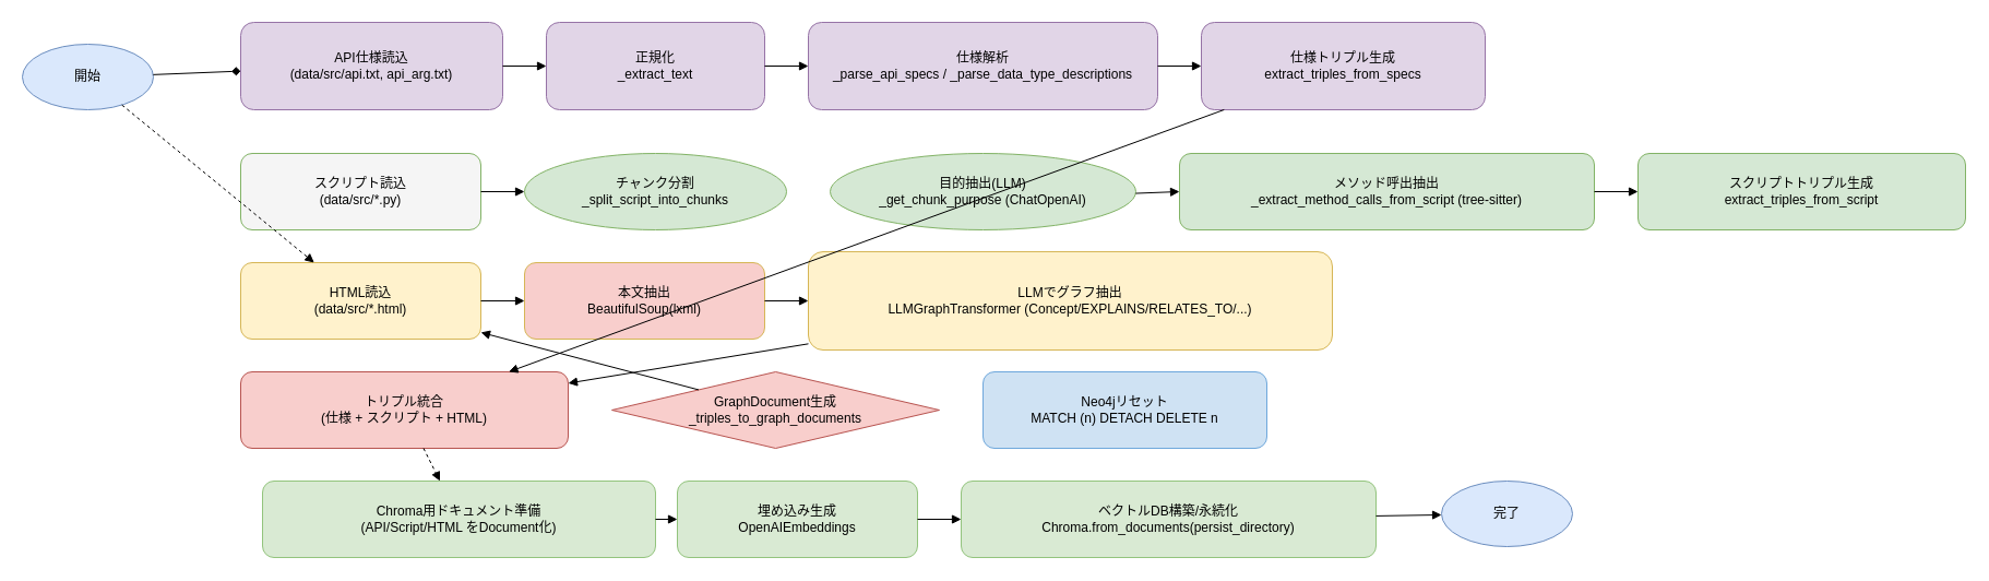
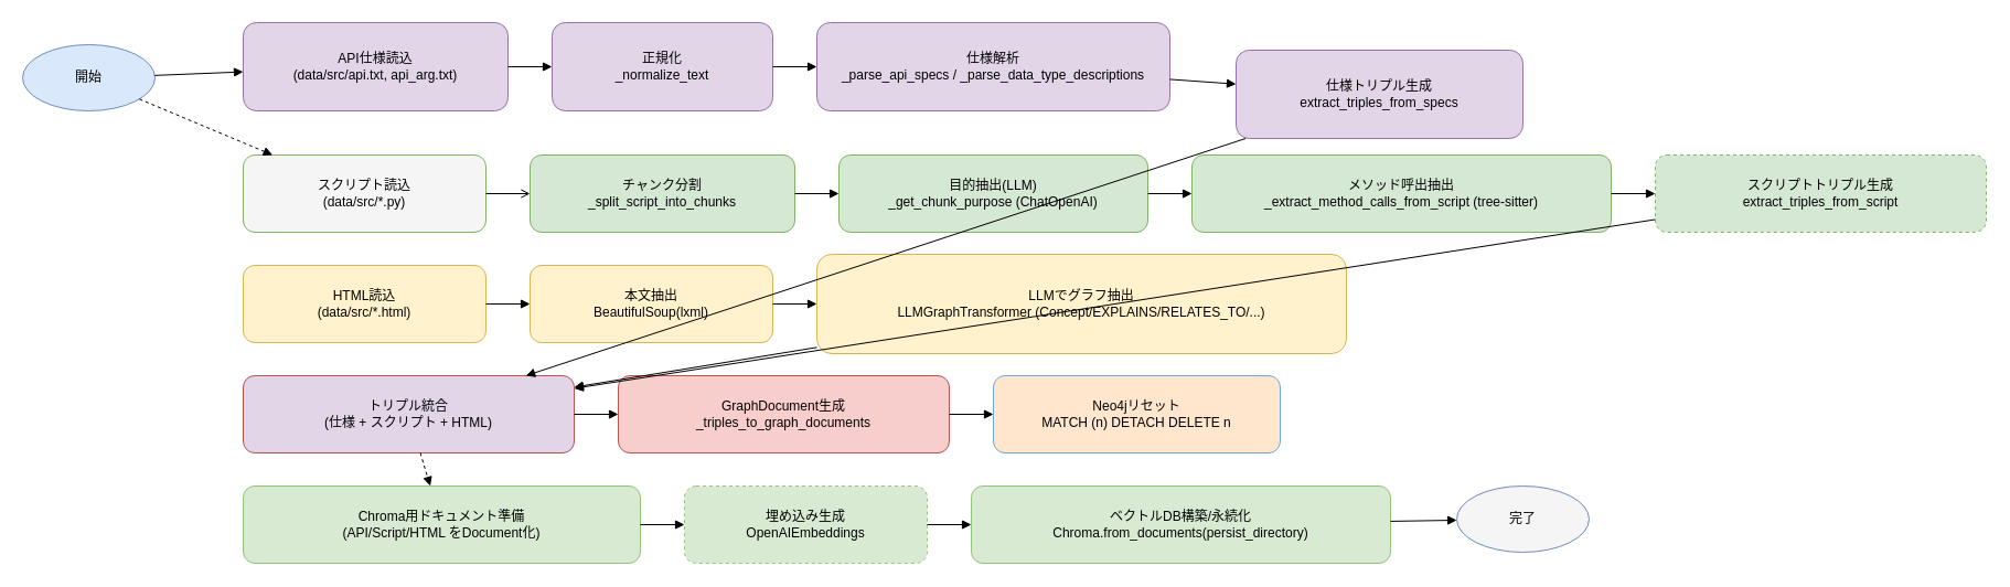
- <mxCell id="4" value="正規化&#10;_extract_text" style="rounded=1;whiteSpace=wrap;html=1;fillColor=#e1d5e7;strokeColor=#9673a6;" vertex="1" parent="1"><mxGeometry x="500" y="20" width="200" height="80" as="geometry" /></mxCell>
+ <mxCell id="4" value="正規化&#10;_normalize_text" style="rounded=1;whiteSpace=wrap;html=1;fillColor=#e1d5e7;strokeColor=#9673a6;" vertex="1" parent="1"><mxGeometry x="500" y="20" width="200" height="80" as="geometry" /></mxCell>
- <mxCell id="6" value="仕様トリプル生成&#10;extract_triples_from_specs" style="rounded=1;whiteSpace=wrap;html=1;fillColor=#e1d5e7;strokeColor=#9673a6;" vertex="1" parent="1"><mxGeometry x="1100" y="20" width="260" height="80" as="geometry" /></mxCell>
+ <mxCell id="6" value="仕様トリプル生成&#10;extract_triples_from_specs" style="rounded=1;whiteSpace=wrap;html=1;fillColor=#e1d5e7;strokeColor=#9673a6;" vertex="1" parent="1"><mxGeometry x="1120" y="45" width="260" height="80" as="geometry" /></mxCell>
- <mxCell id="22" edge="1" source="2" target="3" style="endArrow=diamond;endFill=1;" parent="1"><mxGeometry relative="1" as="geometry" /></mxCell>
+ <mxCell id="22" edge="1" source="2" target="3" style="endArrow=block;endFill=1;" parent="1"><mxGeometry relative="1" as="geometry" /></mxCell>
+ <mxCell id="26" edge="1" source="2" target="7" style="endArrow=block;endFill=1;dashed=1;" parent="1"><mxGeometry relative="1" as="geometry" /></mxCell>
- <mxCell id="31" edge="1" source="2" target="12" style="endArrow=block;endFill=1;dashed=1;" parent="1"><mxGeometry relative="1" as="geometry" /></mxCell>
- <mxCell id="27" edge="1" source="7" target="8" style="endArrow=block;endFill=1;" parent="1"><mxGeometry relative="1" as="geometry" /></mxCell>
+ <mxCell id="27" edge="1" source="7" target="8" style="endArrow=open;endFill=1;" parent="1"><mxGeometry relative="1" as="geometry" /></mxCell>
- <mxCell id="8" value="チャンク分割&#10;_split_script_into_chunks" style="ellipse;whiteSpace=wrap;html=1;fillColor=#d5e8d4;strokeColor=#82b366;" vertex="1" parent="1"><mxGeometry x="480" y="140" width="240" height="70" as="geometry" /></mxCell>
+ <mxCell id="8" value="チャンク分割&#10;_split_script_into_chunks" style="rounded=1;whiteSpace=wrap;html=1;fillColor=#d5e8d4;strokeColor=#82b366;" vertex="1" parent="1"><mxGeometry x="480" y="140" width="240" height="70" as="geometry" /></mxCell>
+ <mxCell id="28" edge="1" source="8" target="9" style="endArrow=block;endFill=1;" parent="1"><mxGeometry relative="1" as="geometry" /></mxCell>
- <mxCell id="9" value="目的抽出(LLM)&#10;_get_chunk_purpose (ChatOpenAI)" style="ellipse;whiteSpace=wrap;html=1;fillColor=#d5e8d4;strokeColor=#82b366;" vertex="1" parent="1"><mxGeometry x="760" y="140" width="280" height="70" as="geometry" /></mxCell>
+ <mxCell id="9" value="目的抽出(LLM)&#10;_get_chunk_purpose (ChatOpenAI)" style="rounded=1;whiteSpace=wrap;html=1;fillColor=#d5e8d4;strokeColor=#82b366;" vertex="1" parent="1"><mxGeometry x="760" y="140" width="280" height="70" as="geometry" /></mxCell>
- <mxCell id="11" value="スクリプトトリプル生成&#10;extract_triples_from_script" style="rounded=1;whiteSpace=wrap;html=1;fillColor=#d5e8d4;strokeColor=#82b366;" vertex="1" parent="1"><mxGeometry x="1500" y="140" width="300" height="70" as="geometry" /></mxCell>
+ <mxCell id="11" value="スクリプトトリプル生成&#10;extract_triples_from_script" style="rounded=1;whiteSpace=wrap;html=1;fillColor=#d5e8d4;strokeColor=#82b366;dashed=1;" vertex="1" parent="1"><mxGeometry x="1500" y="140" width="300" height="70" as="geometry" /></mxCell>
+ <mxCell id="35" edge="1" source="11" target="15" style="endArrow=block;endFill=1;" parent="1"><mxGeometry relative="1" as="geometry" /></mxCell>
- <mxCell id="13" value="本文抽出&#10;BeautifulSoup(lxml)" style="rounded=1;whiteSpace=wrap;html=1;fillColor=#f8cecc;strokeColor=#d6b656;" vertex="1" parent="1"><mxGeometry x="480" y="240" width="220" height="70" as="geometry" /></mxCell>
+ <mxCell id="13" value="本文抽出&#10;BeautifulSoup(lxml)" style="rounded=1;whiteSpace=wrap;html=1;fillColor=#fff2cc;strokeColor=#d6b656;" vertex="1" parent="1"><mxGeometry x="480" y="240" width="220" height="70" as="geometry" /></mxCell>
- <mxCell id="38" edge="1" source="16" target="12" style="endArrow=block;endFill=1;" parent="1"><mxGeometry relative="1" as="geometry" /></mxCell>
+ <mxCell id="38" edge="1" source="16" target="17" style="endArrow=block;endFill=1;" parent="1"><mxGeometry relative="1" as="geometry" /></mxCell>
- <mxCell id="15" value="トリプル統合&#10;(仕様 + スクリプト + HTML)" style="rounded=1;whiteSpace=wrap;html=1;fillColor=#f8cecc;strokeColor=#b85450;" vertex="1" parent="1"><mxGeometry x="220" y="340" width="300" height="70" as="geometry" /></mxCell>
+ <mxCell id="15" value="トリプル統合&#10;(仕様 + スクリプト + HTML)" style="rounded=1;whiteSpace=wrap;html=1;fillColor=#e1d5e7;strokeColor=#b85450;" vertex="1" parent="1"><mxGeometry x="220" y="340" width="300" height="70" as="geometry" /></mxCell>
+ <mxCell id="37" edge="1" source="15" target="16" style="endArrow=block;endFill=1;" parent="1"><mxGeometry relative="1" as="geometry" /></mxCell>
- <mxCell id="16" value="GraphDocument生成&#10;_triples_to_graph_documents" style="rhombus;whiteSpace=wrap;html=1;fillColor=#f8cecc;strokeColor=#b85450;" vertex="1" parent="1"><mxGeometry x="560" y="340" width="300" height="70" as="geometry" /></mxCell>
+ <mxCell id="16" value="GraphDocument生成&#10;_triples_to_graph_documents" style="rounded=1;whiteSpace=wrap;html=1;fillColor=#f8cecc;strokeColor=#b85450;" vertex="1" parent="1"><mxGeometry x="560" y="340" width="300" height="70" as="geometry" /></mxCell>
- <mxCell id="17" value="Neo4jリセット&#10;MATCH (n) DETACH DELETE n" style="rounded=1;whiteSpace=wrap;html=1;fillColor=#cfe2f3;strokeColor=#6fa8dc;" vertex="1" parent="1"><mxGeometry x="900" y="340" width="260" height="70" as="geometry" /></mxCell>
+ <mxCell id="17" value="Neo4jリセット&#10;MATCH (n) DETACH DELETE n" style="rounded=1;whiteSpace=wrap;html=1;fillColor=#ffe6cc;strokeColor=#6fa8dc;" vertex="1" parent="1"><mxGeometry x="900" y="340" width="260" height="70" as="geometry" /></mxCell>
- <mxCell id="21" value="完了" style="ellipse;whiteSpace=wrap;html=1;fillColor=#dae8fc;strokeColor=#6c8ebf;" vertex="1" parent="1"><mxGeometry x="1320" y="440" width="120" height="60" as="geometry" /></mxCell>
+ <mxCell id="21" value="完了" style="ellipse;whiteSpace=wrap;html=1;fillColor=#f5f5f5;strokeColor=#6c8ebf;" vertex="1" parent="1"><mxGeometry x="1320" y="440" width="120" height="60" as="geometry" /></mxCell>
- <mxCell id="18" value="Chroma用ドキュメント準備&#10;(API/Script/HTML をDocument化)" style="rounded=1;whiteSpace=wrap;html=1;fillColor=#d9ead3;strokeColor=#93c47d;" vertex="1" parent="1"><mxGeometry x="240" y="440" width="360" height="70" as="geometry" /></mxCell>
+ <mxCell id="18" value="Chroma用ドキュメント準備&#10;(API/Script/HTML をDocument化)" style="rounded=1;whiteSpace=wrap;html=1;fillColor=#d9ead3;strokeColor=#93c47d;" vertex="1" parent="1"><mxGeometry x="220" y="440" width="360" height="70" as="geometry" /></mxCell>
- <mxCell id="19" value="埋め込み生成&#10;OpenAIEmbeddings" style="rounded=1;whiteSpace=wrap;html=1;fillColor=#d9ead3;strokeColor=#93c47d;" vertex="1" parent="1"><mxGeometry x="620" y="440" width="220" height="70" as="geometry" /></mxCell>
+ <mxCell id="19" value="埋め込み生成&#10;OpenAIEmbeddings" style="rounded=1;whiteSpace=wrap;html=1;fillColor=#d9ead3;strokeColor=#93c47d;dashed=1;" vertex="1" parent="1"><mxGeometry x="620" y="440" width="220" height="70" as="geometry" /></mxCell>
